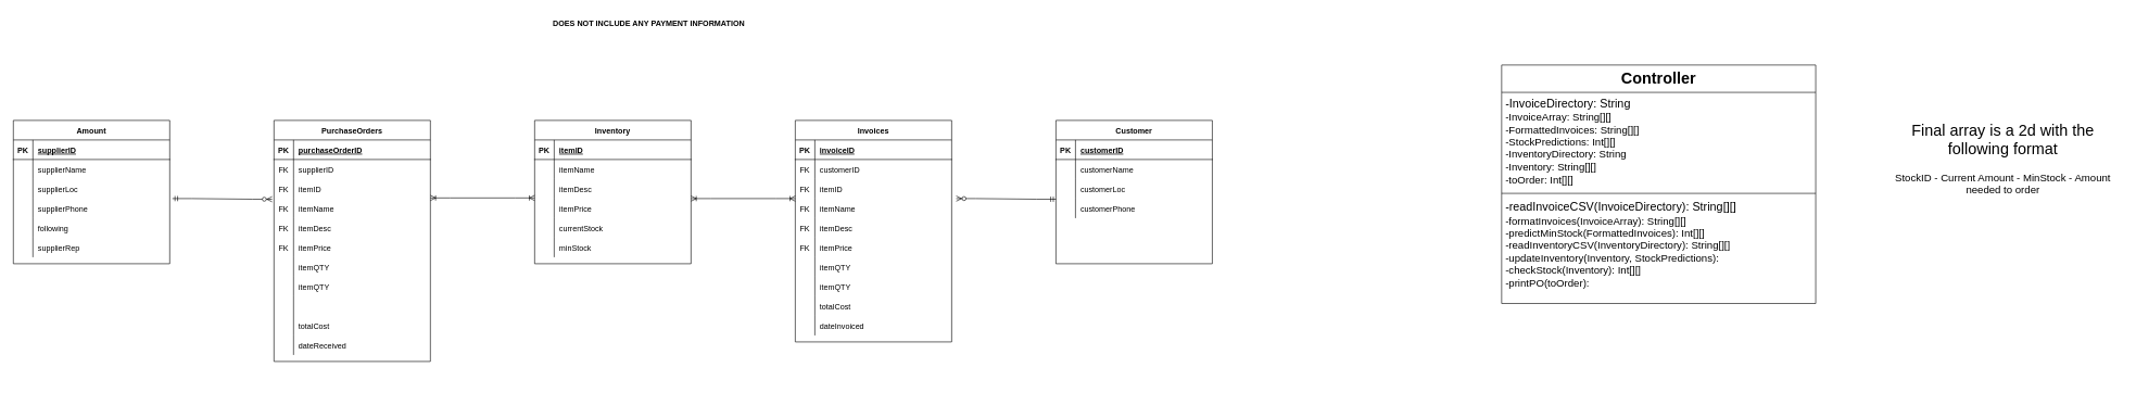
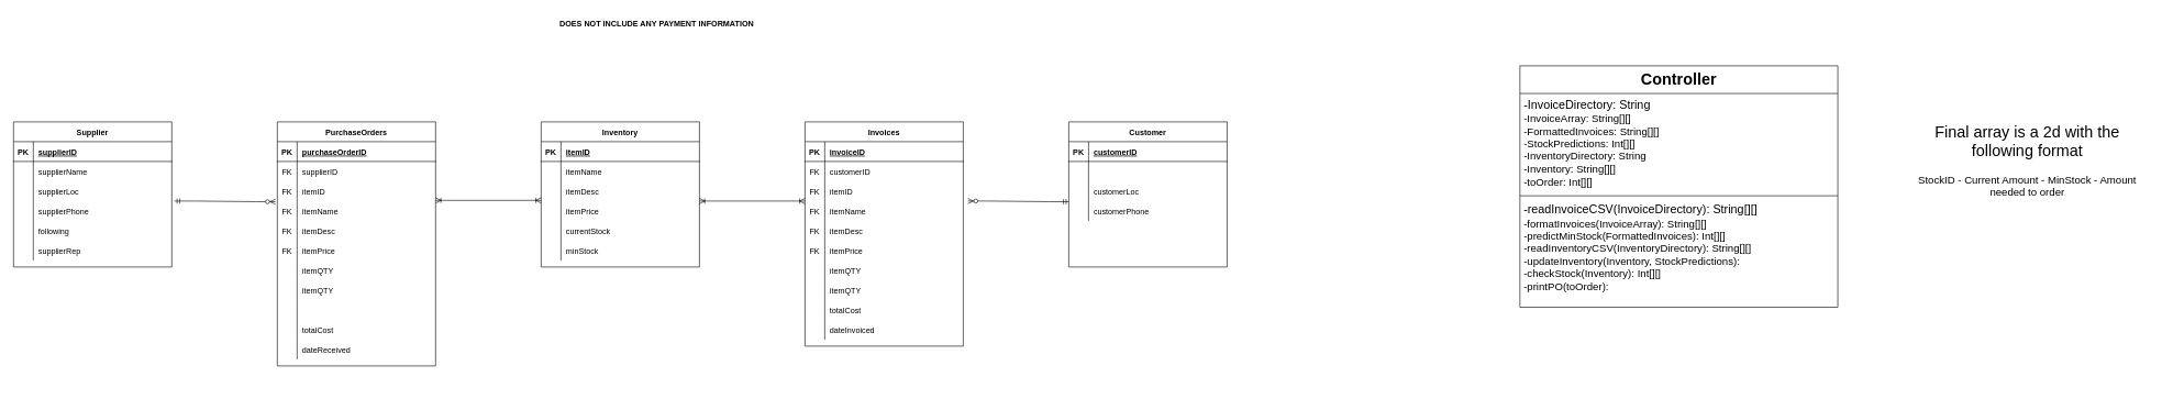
- <mxCell id="71" value="Amount" style="shape=table;startSize=30;container=1;collapsible=1;childLayout=tableLayout;fixedRows=1;rowLines=0;fontStyle=1;align=center;resizeLast=1;" parent="1" vertex="1"><mxGeometry x="20" y="184" width="240" height="220" as="geometry" /></mxCell>
+ <mxCell id="71" value="Supplier" style="shape=table;startSize=30;container=1;collapsible=1;childLayout=tableLayout;fixedRows=1;rowLines=0;fontStyle=1;align=center;resizeLast=1;" parent="1" vertex="1"><mxGeometry x="20" y="184" width="240" height="220" as="geometry" /></mxCell>
- <mxCell id="60" value="customerName" style="shape=partialRectangle;overflow=hidden;connectable=0;fillColor=none;top=0;left=0;bottom=0;right=0;align=left;spacingLeft=6;" parent="58" vertex="1"><mxGeometry x="30" width="210" height="30" as="geometry"><mxRectangle width="210" height="30" as="alternateBounds" /></mxGeometry></mxCell>
